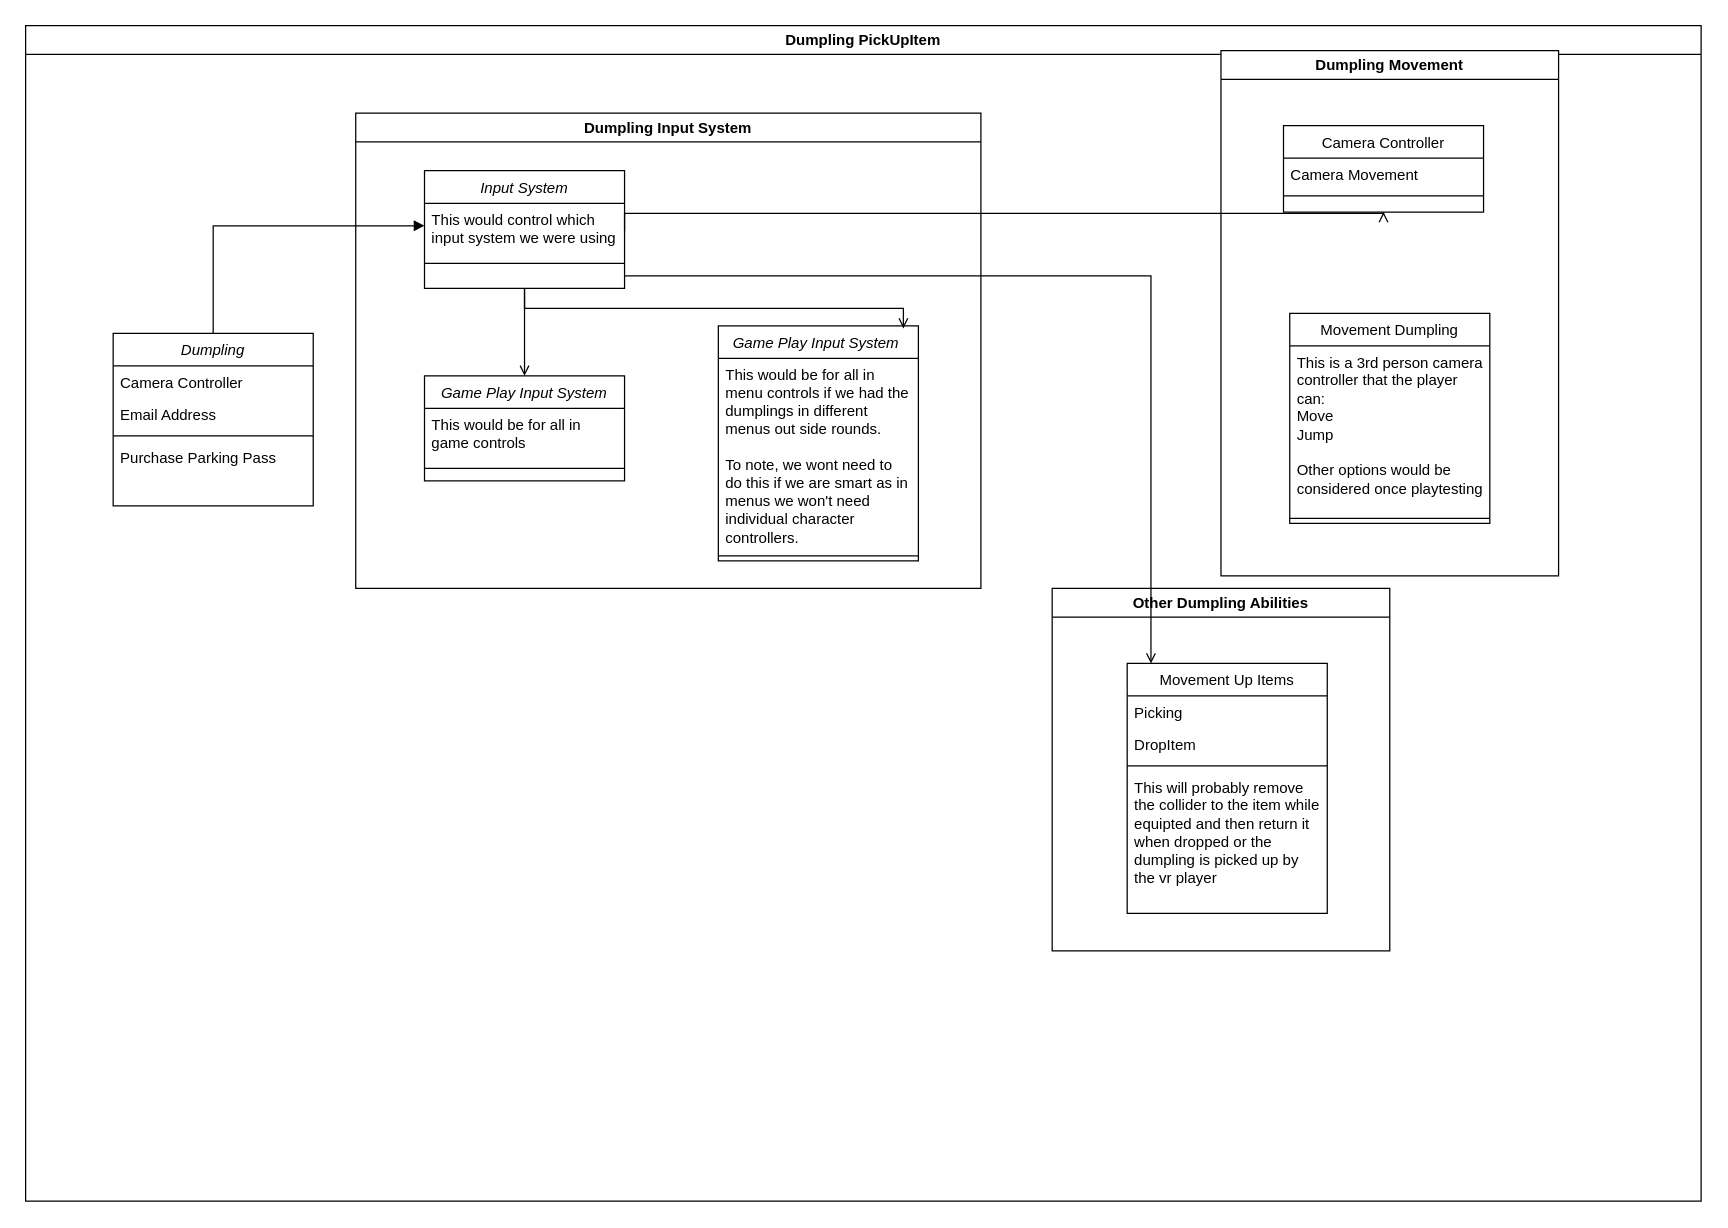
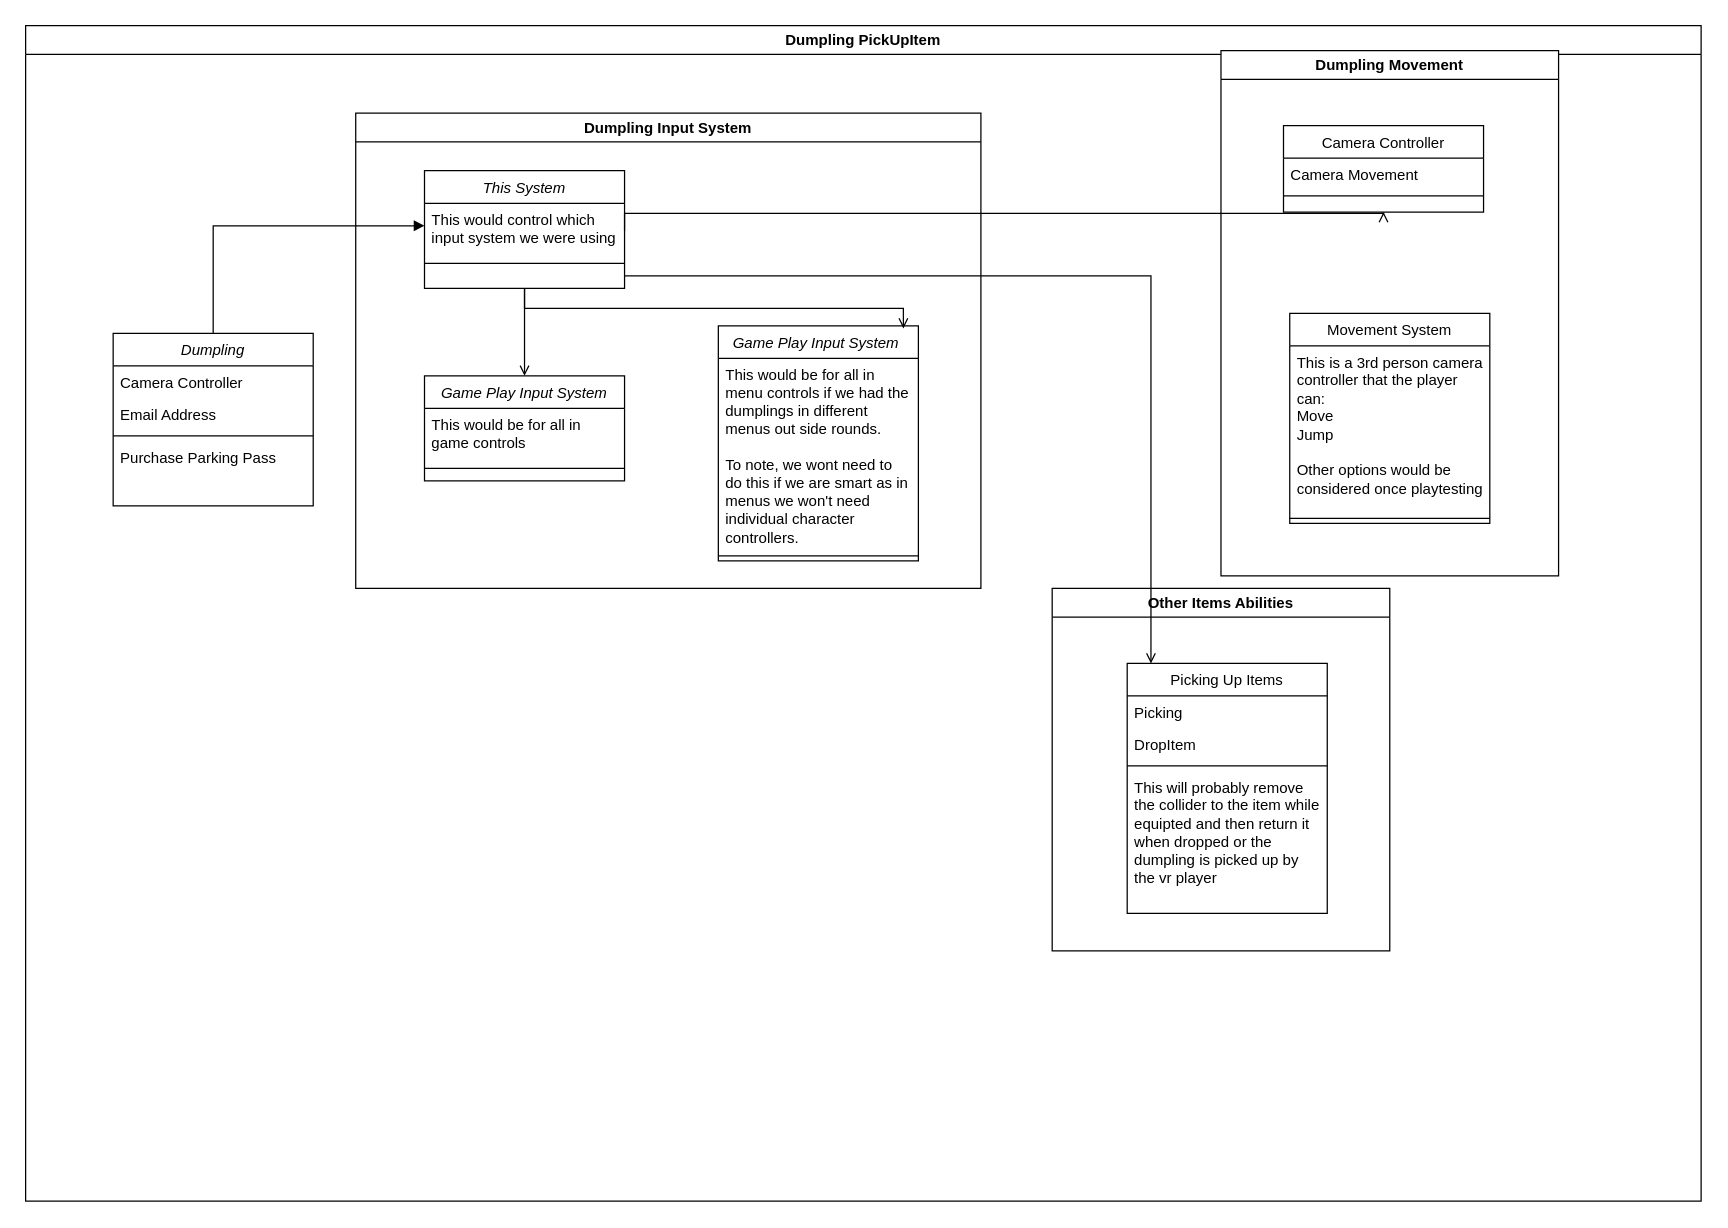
- <mxCell id="4" value="Input System" style="swimlane;fontStyle=2;align=center;verticalAlign=top;childLayout=stackLayout;horizontal=1;startSize=26;horizontalStack=0;resizeParent=1;resizeLast=0;collapsible=1;marginBottom=0;rounded=0;shadow=0;strokeWidth=1;" parent="3" vertex="1"><mxGeometry x="55" y="46" width="160" height="94" as="geometry"><mxRectangle x="230" y="140" width="160" height="26" as="alternateBounds" /></mxGeometry></mxCell>
+ <mxCell id="4" value="This System" style="swimlane;fontStyle=2;align=center;verticalAlign=top;childLayout=stackLayout;horizontal=1;startSize=26;horizontalStack=0;resizeParent=1;resizeLast=0;collapsible=1;marginBottom=0;rounded=0;shadow=0;strokeWidth=1;" parent="3" vertex="1"><mxGeometry x="55" y="46" width="160" height="94" as="geometry"><mxRectangle x="230" y="140" width="160" height="26" as="alternateBounds" /></mxGeometry></mxCell>
- <mxCell id="29" value="Movement Dumpling" style="swimlane;fontStyle=0;align=center;verticalAlign=top;childLayout=stackLayout;horizontal=1;startSize=26;horizontalStack=0;resizeParent=1;resizeLast=0;collapsible=1;marginBottom=0;rounded=0;shadow=0;strokeWidth=1;" parent="28" vertex="1"><mxGeometry x="55" y="210" width="160" height="168" as="geometry"><mxRectangle x="550" y="140" width="160" height="26" as="alternateBounds" /></mxGeometry></mxCell>
+ <mxCell id="29" value="Movement System" style="swimlane;fontStyle=0;align=center;verticalAlign=top;childLayout=stackLayout;horizontal=1;startSize=26;horizontalStack=0;resizeParent=1;resizeLast=0;collapsible=1;marginBottom=0;rounded=0;shadow=0;strokeWidth=1;" parent="28" vertex="1"><mxGeometry x="55" y="210" width="160" height="168" as="geometry"><mxRectangle x="550" y="140" width="160" height="26" as="alternateBounds" /></mxGeometry></mxCell>
- <mxCell id="21" value="Other Dumpling Abilities" style="swimlane;whiteSpace=wrap;html=1;" parent="2" vertex="1"><mxGeometry x="821" y="450" width="270" height="290" as="geometry" /></mxCell>
+ <mxCell id="21" value="Other Items Abilities" style="swimlane;whiteSpace=wrap;html=1;" parent="2" vertex="1"><mxGeometry x="821" y="450" width="270" height="290" as="geometry" /></mxCell>
- <mxCell id="22" value="Movement Up Items" style="swimlane;fontStyle=0;align=center;verticalAlign=top;childLayout=stackLayout;horizontal=1;startSize=26;horizontalStack=0;resizeParent=1;resizeLast=0;collapsible=1;marginBottom=0;rounded=0;shadow=0;strokeWidth=1;" parent="21" vertex="1"><mxGeometry x="60" y="60" width="160" height="200" as="geometry"><mxRectangle x="550" y="140" width="160" height="26" as="alternateBounds" /></mxGeometry></mxCell>
+ <mxCell id="22" value="Picking Up Items" style="swimlane;fontStyle=0;align=center;verticalAlign=top;childLayout=stackLayout;horizontal=1;startSize=26;horizontalStack=0;resizeParent=1;resizeLast=0;collapsible=1;marginBottom=0;rounded=0;shadow=0;strokeWidth=1;" parent="21" vertex="1"><mxGeometry x="60" y="60" width="160" height="200" as="geometry"><mxRectangle x="550" y="140" width="160" height="26" as="alternateBounds" /></mxGeometry></mxCell>
